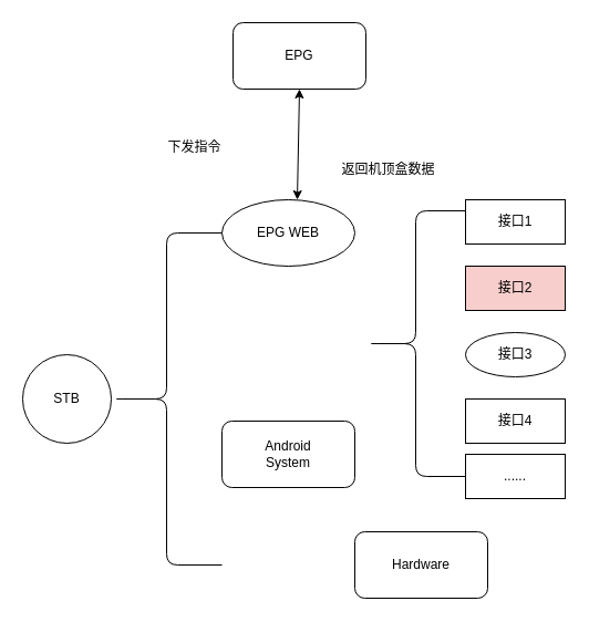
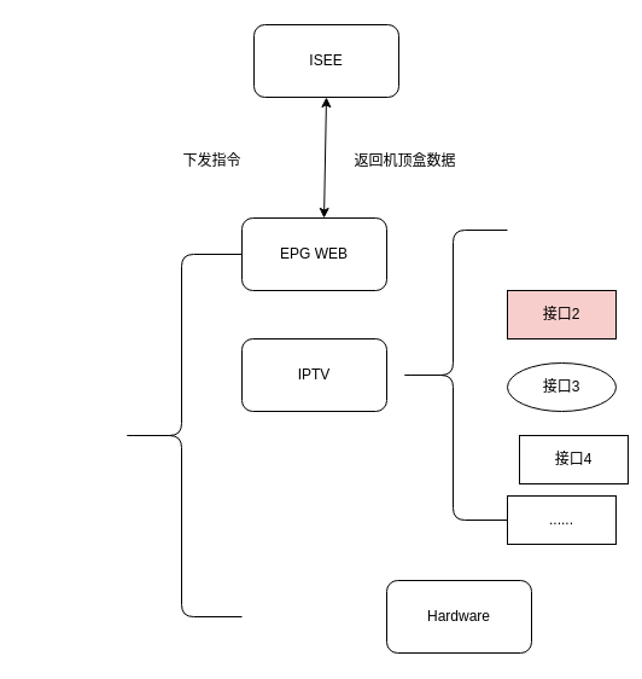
- <mxCell id="14" value="EPG" style="rounded=1;whiteSpace=wrap;html=1;" vertex="1" parent="1"><mxGeometry x="210" y="20" width="120" height="60" as="geometry" /></mxCell>
+ <mxCell id="14" value="ISEE" style="rounded=1;whiteSpace=wrap;html=1;" vertex="1" parent="1"><mxGeometry x="210" y="20" width="120" height="60" as="geometry" /></mxCell>
- <mxCell id="15" value="返回机顶盒数据" style="text;html=1;align=center;verticalAlign=middle;resizable=0;points=[];autosize=1;strokeColor=none;fillColor=none;" vertex="1" parent="1"><mxGeometry x="295" y="138" width="110" height="30" as="geometry" /></mxCell>
+ <mxCell id="15" value="返回机顶盒数据" style="text;html=1;align=center;verticalAlign=middle;resizable=0;points=[];autosize=1;strokeColor=none;fillColor=none;" vertex="1" parent="1"><mxGeometry x="280" y="118" width="110" height="30" as="geometry" /></mxCell>
- <mxCell id="8" value="接口1" style="rounded=0;whiteSpace=wrap;html=1;" vertex="1" parent="1"><mxGeometry x="420" y="180" width="90" height="40" as="geometry" /></mxCell>
- <mxCell id="3" value="EPG WEB" style="ellipse;whiteSpace=wrap;html=1;" vertex="1" parent="1"><mxGeometry x="200" y="180" width="120" height="60" as="geometry" /></mxCell>
+ <mxCell id="3" value="EPG WEB" style="rounded=1;whiteSpace=wrap;html=1;" vertex="1" parent="1"><mxGeometry x="200" y="180" width="120" height="60" as="geometry" /></mxCell>
+ <mxCell id="4" value="IPTV" style="rounded=1;whiteSpace=wrap;html=1;" vertex="1" parent="1"><mxGeometry x="200" y="280" width="120" height="60" as="geometry" /></mxCell>
- <mxCell id="2" value="STB" style="ellipse;whiteSpace=wrap;html=1;aspect=fixed;" vertex="1" parent="1"><mxGeometry x="20" y="320" width="80" height="80" as="geometry" /></mxCell>
- <mxCell id="9" value="接口4" style="rounded=0;whiteSpace=wrap;html=1;" vertex="1" parent="1"><mxGeometry x="420" y="360" width="90" height="40" as="geometry" /></mxCell>
+ <mxCell id="9" value="接口4" style="rounded=0;whiteSpace=wrap;html=1;" vertex="1" parent="1"><mxGeometry x="430" y="360" width="90" height="40" as="geometry" /></mxCell>
- <mxCell id="5" value="Android&lt;br&gt;System" style="rounded=1;whiteSpace=wrap;html=1;" vertex="1" parent="1"><mxGeometry x="200" y="380" width="120" height="60" as="geometry" /></mxCell>
